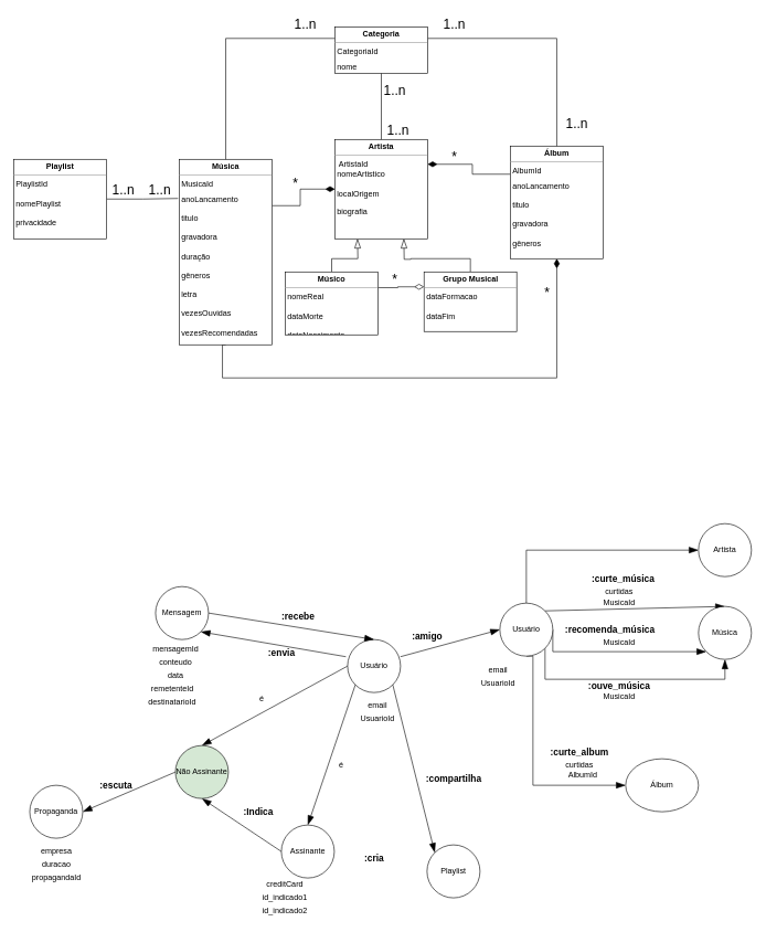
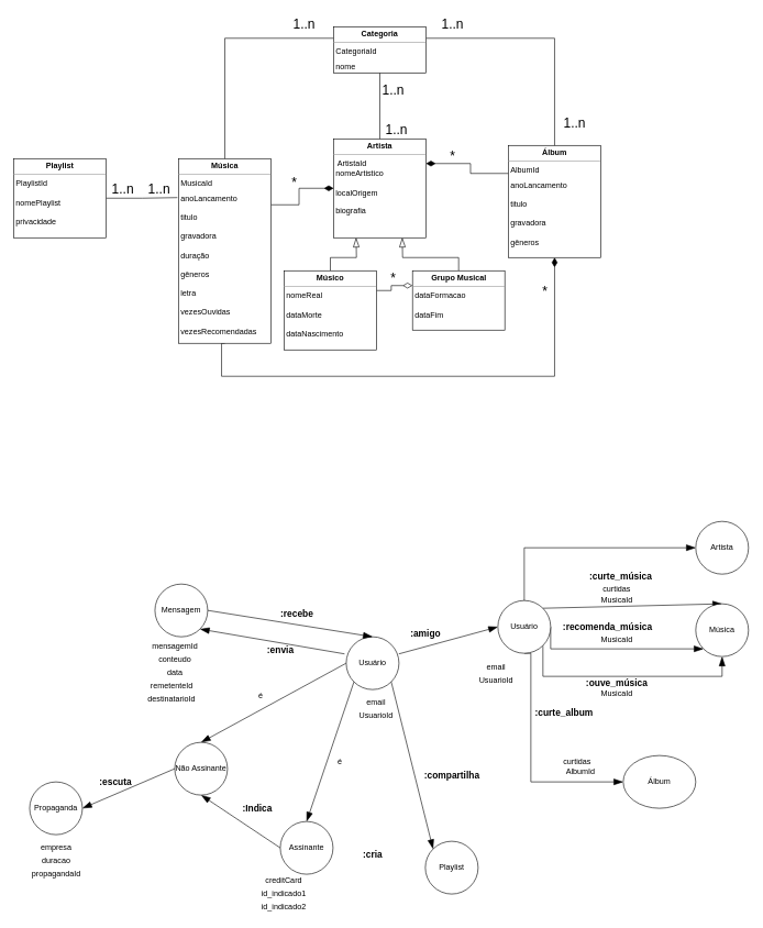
- <mxCell id="12" value="&lt;p style=&quot;margin: 0px ; margin-top: 4px ; text-align: center&quot;&gt;&lt;b&gt;Grupo Musical&lt;/b&gt;&lt;/p&gt;&lt;hr size=&quot;1&quot;&gt;&lt;div style=&quot;height: 2px&quot;&gt;&amp;nbsp;dataFormacao&lt;br&gt;&lt;br&gt;&amp;nbsp;dataFim&lt;/div&gt;" style="verticalAlign=top;align=left;overflow=fill;fontSize=12;fontFamily=Helvetica;html=1;" parent="1" vertex="1"><mxGeometry x="639.5" y="410" width="140" height="90" as="geometry" /></mxCell>
+ <mxCell id="12" value="&lt;p style=&quot;margin: 0px ; margin-top: 4px ; text-align: center&quot;&gt;&lt;b&gt;Grupo Musical&lt;/b&gt;&lt;/p&gt;&lt;hr size=&quot;1&quot;&gt;&lt;div style=&quot;height: 2px&quot;&gt;&amp;nbsp;dataFormacao&lt;br&gt;&lt;br&gt;&amp;nbsp;dataFim&lt;/div&gt;" style="verticalAlign=top;align=left;overflow=fill;fontSize=12;fontFamily=Helvetica;html=1;" parent="1" vertex="1"><mxGeometry x="624.5" y="410" width="140" height="90" as="geometry" /></mxCell>
- <mxCell id="10" value="&lt;p style=&quot;margin: 0px ; margin-top: 4px ; text-align: center&quot;&gt;&lt;b&gt;Músico&lt;/b&gt;&lt;/p&gt;&lt;hr size=&quot;1&quot;&gt;&lt;div style=&quot;height: 2px&quot;&gt;&amp;nbsp;nomeReal&lt;br&gt;&lt;br&gt;&amp;nbsp;dataMorte&lt;br&gt;&lt;br&gt;&amp;nbsp;dataNascimento&amp;nbsp;&lt;/div&gt;" style="verticalAlign=top;align=left;overflow=fill;fontSize=12;fontFamily=Helvetica;html=1;" parent="1" vertex="1"><mxGeometry x="430" y="410" width="140" height="95" as="geometry" /></mxCell>
+ <mxCell id="10" value="&lt;p style=&quot;margin: 0px ; margin-top: 4px ; text-align: center&quot;&gt;&lt;b&gt;Músico&lt;/b&gt;&lt;/p&gt;&lt;hr size=&quot;1&quot;&gt;&lt;div style=&quot;height: 2px&quot;&gt;&amp;nbsp;nomeReal&lt;br&gt;&lt;br&gt;&amp;nbsp;dataMorte&lt;br&gt;&lt;br&gt;&amp;nbsp;dataNascimento&amp;nbsp;&lt;/div&gt;" style="verticalAlign=top;align=left;overflow=fill;fontSize=12;fontFamily=Helvetica;html=1;" parent="1" vertex="1"><mxGeometry x="430" y="410" width="140" height="120" as="geometry" /></mxCell>
- <mxCell id="78" value=":curte_album" style="text;html=1;align=center;verticalAlign=middle;resizable=0;points=[];autosize=1;strokeColor=none;fillColor=none;strokeWidth=1;fontStyle=1;fontSize=14;" parent="1" vertex="1"><mxGeometry x="824" y="1125" width="100" height="20" as="geometry" /></mxCell>
+ <mxCell id="78" value=":curte_album" style="text;html=1;align=center;verticalAlign=middle;resizable=0;points=[];autosize=1;strokeColor=none;fillColor=none;strokeWidth=1;fontStyle=1;fontSize=14;" parent="1" vertex="1"><mxGeometry x="804" y="1070" width="100" height="20" as="geometry" /></mxCell>
- <mxCell id="37" value="Não Assinante" style="ellipse;whiteSpace=wrap;html=1;aspect=fixed;fillColor=#d5e8d4;" parent="1" vertex="1"><mxGeometry x="264" y="1125" width="80" height="80" as="geometry" /></mxCell>
+ <mxCell id="37" value="Não Assinante" style="ellipse;whiteSpace=wrap;html=1;aspect=fixed;" parent="1" vertex="1"><mxGeometry x="264" y="1125" width="80" height="80" as="geometry" /></mxCell>
